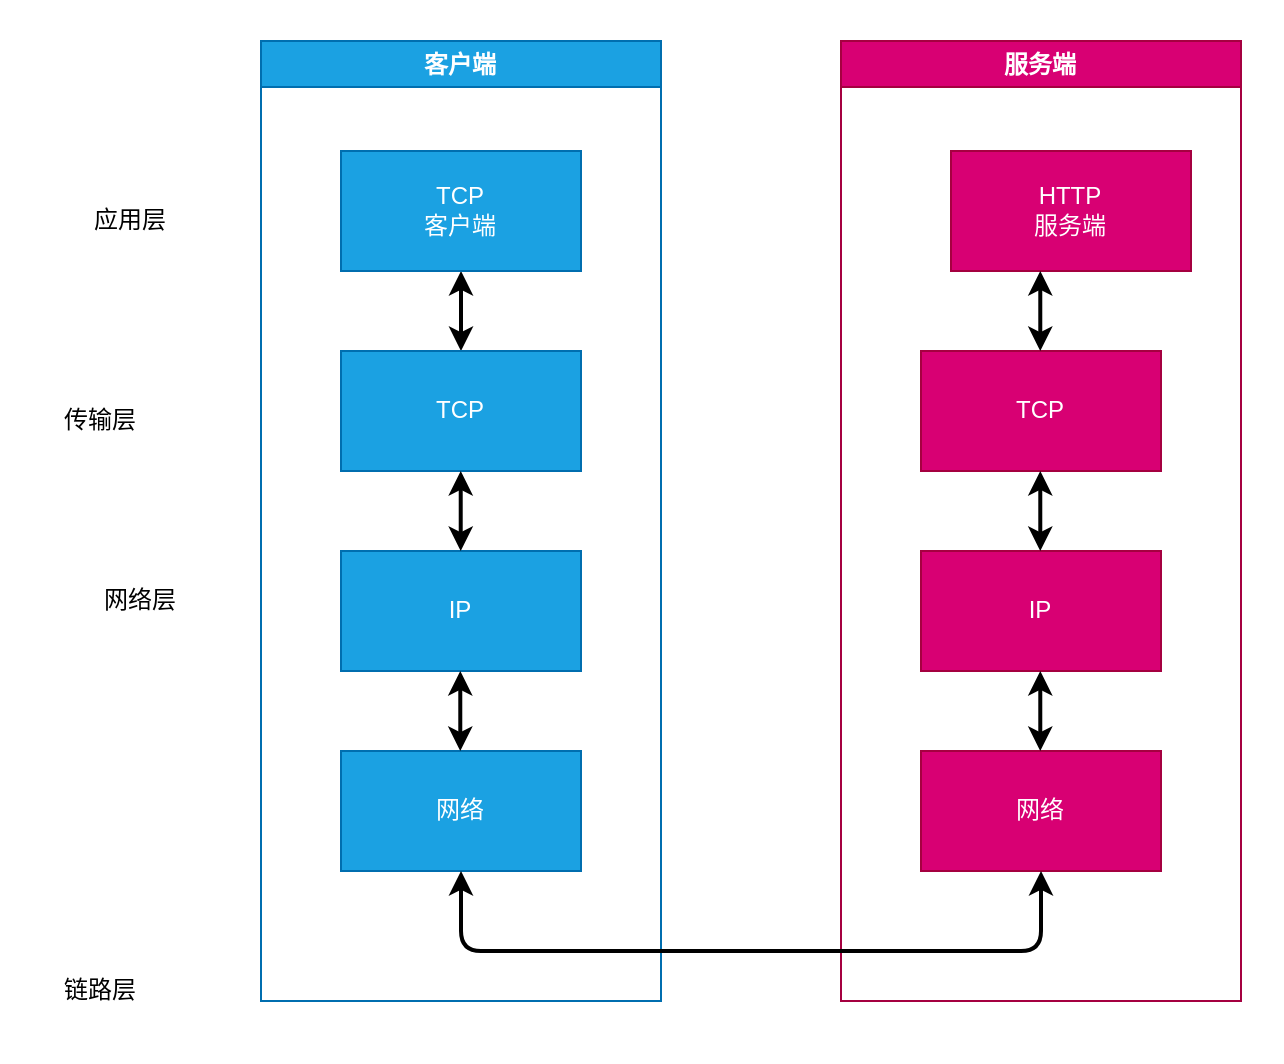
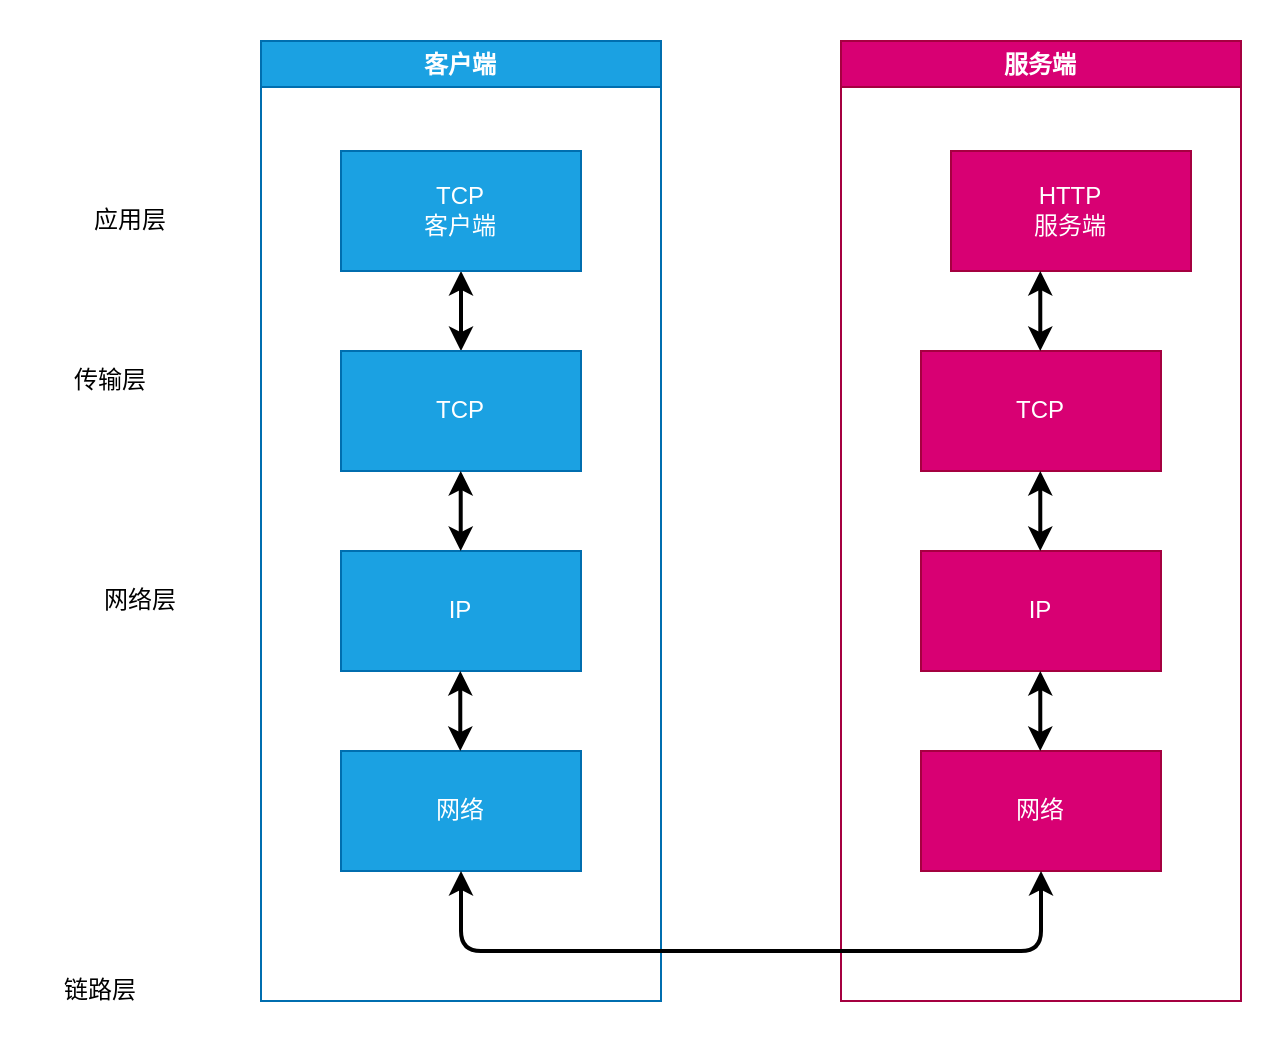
- <mxCell id="19" value="传输层" style="text;html=1;strokeColor=none;fillColor=none;align=center;verticalAlign=middle;whiteSpace=wrap;rounded=0;fontColor=#000000;" parent="1" vertex="1"><mxGeometry x="20" y="195" width="60" height="30" as="geometry" /></mxCell>
+ <mxCell id="19" value="传输层" style="text;html=1;strokeColor=none;fillColor=none;align=center;verticalAlign=middle;whiteSpace=wrap;rounded=0;fontColor=#000000;" parent="1" vertex="1"><mxGeometry x="25" y="175" width="60" height="30" as="geometry" /></mxCell>
